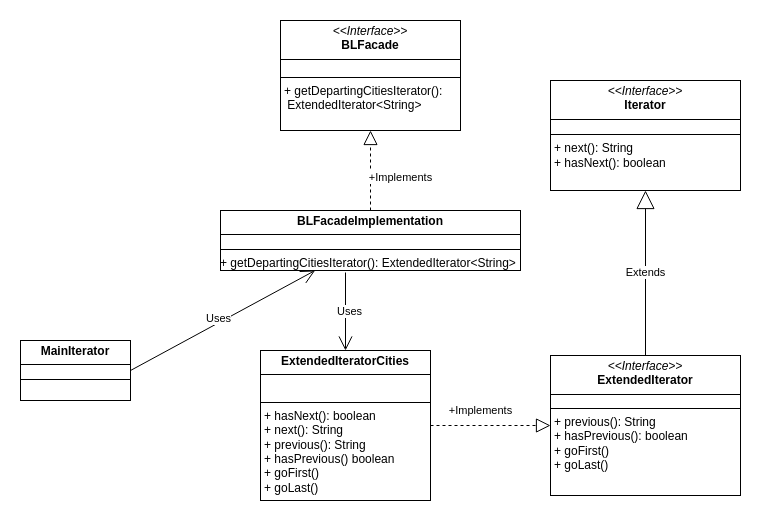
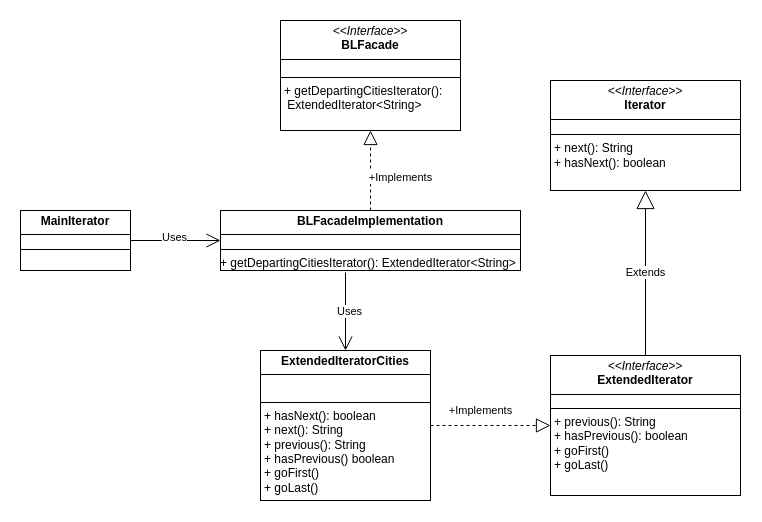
- <mxCell id="2" value="&lt;p style=&quot;margin:0px;margin-top:4px;text-align:center;&quot;&gt;&lt;b&gt;MainIterator&lt;/b&gt;&lt;/p&gt;&lt;hr size=&quot;1&quot; style=&quot;border-style:solid;&quot;&gt;&lt;div style=&quot;height:2px;&quot;&gt;&lt;/div&gt;&lt;hr size=&quot;1&quot; style=&quot;border-style:solid;&quot;&gt;&lt;div style=&quot;height:2px;&quot;&gt;&lt;/div&gt;" style="verticalAlign=top;align=left;overflow=fill;html=1;whiteSpace=wrap;" vertex="1" parent="1"><mxGeometry x="20" y="340" width="110" height="60" as="geometry" /></mxCell>
+ <mxCell id="2" value="&lt;p style=&quot;margin:0px;margin-top:4px;text-align:center;&quot;&gt;&lt;b&gt;MainIterator&lt;/b&gt;&lt;/p&gt;&lt;hr size=&quot;1&quot; style=&quot;border-style:solid;&quot;&gt;&lt;div style=&quot;height:2px;&quot;&gt;&lt;/div&gt;&lt;hr size=&quot;1&quot; style=&quot;border-style:solid;&quot;&gt;&lt;div style=&quot;height:2px;&quot;&gt;&lt;/div&gt;" style="verticalAlign=top;align=left;overflow=fill;html=1;whiteSpace=wrap;" vertex="1" parent="1"><mxGeometry x="20" y="210" width="110" height="60" as="geometry" /></mxCell>
